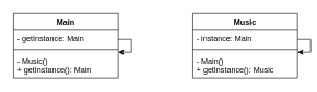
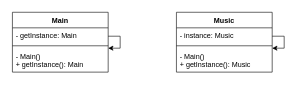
- <mxCell id="8" value="- instance: Main" style="text;strokeColor=none;fillColor=none;align=left;verticalAlign=top;spacingLeft=4;spacingRight=4;overflow=hidden;rotatable=0;points=[[0,0.5],[1,0.5]];portConstraint=eastwest;" vertex="1" parent="7"><mxGeometry y="26" width="160" height="26" as="geometry" /></mxCell>
+ <mxCell id="8" value="- instance: Music" style="text;strokeColor=none;fillColor=none;align=left;verticalAlign=top;spacingLeft=4;spacingRight=4;overflow=hidden;rotatable=0;points=[[0,0.5],[1,0.5]];portConstraint=eastwest;" vertex="1" parent="7"><mxGeometry y="26" width="160" height="26" as="geometry" /></mxCell>
- <mxCell id="5" value="- Music()&#10;+ getInstance(): Main" style="text;strokeColor=none;fillColor=none;align=left;verticalAlign=top;spacingLeft=4;spacingRight=4;overflow=hidden;rotatable=0;points=[[0,0.5],[1,0.5]];portConstraint=eastwest;" vertex="1" parent="2"><mxGeometry y="60" width="160" height="40" as="geometry" /></mxCell>
+ <mxCell id="5" value="- Main()&#10;+ getInstance(): Main" style="text;strokeColor=none;fillColor=none;align=left;verticalAlign=top;spacingLeft=4;spacingRight=4;overflow=hidden;rotatable=0;points=[[0,0.5],[1,0.5]];portConstraint=eastwest;" vertex="1" parent="2"><mxGeometry y="60" width="160" height="40" as="geometry" /></mxCell>
